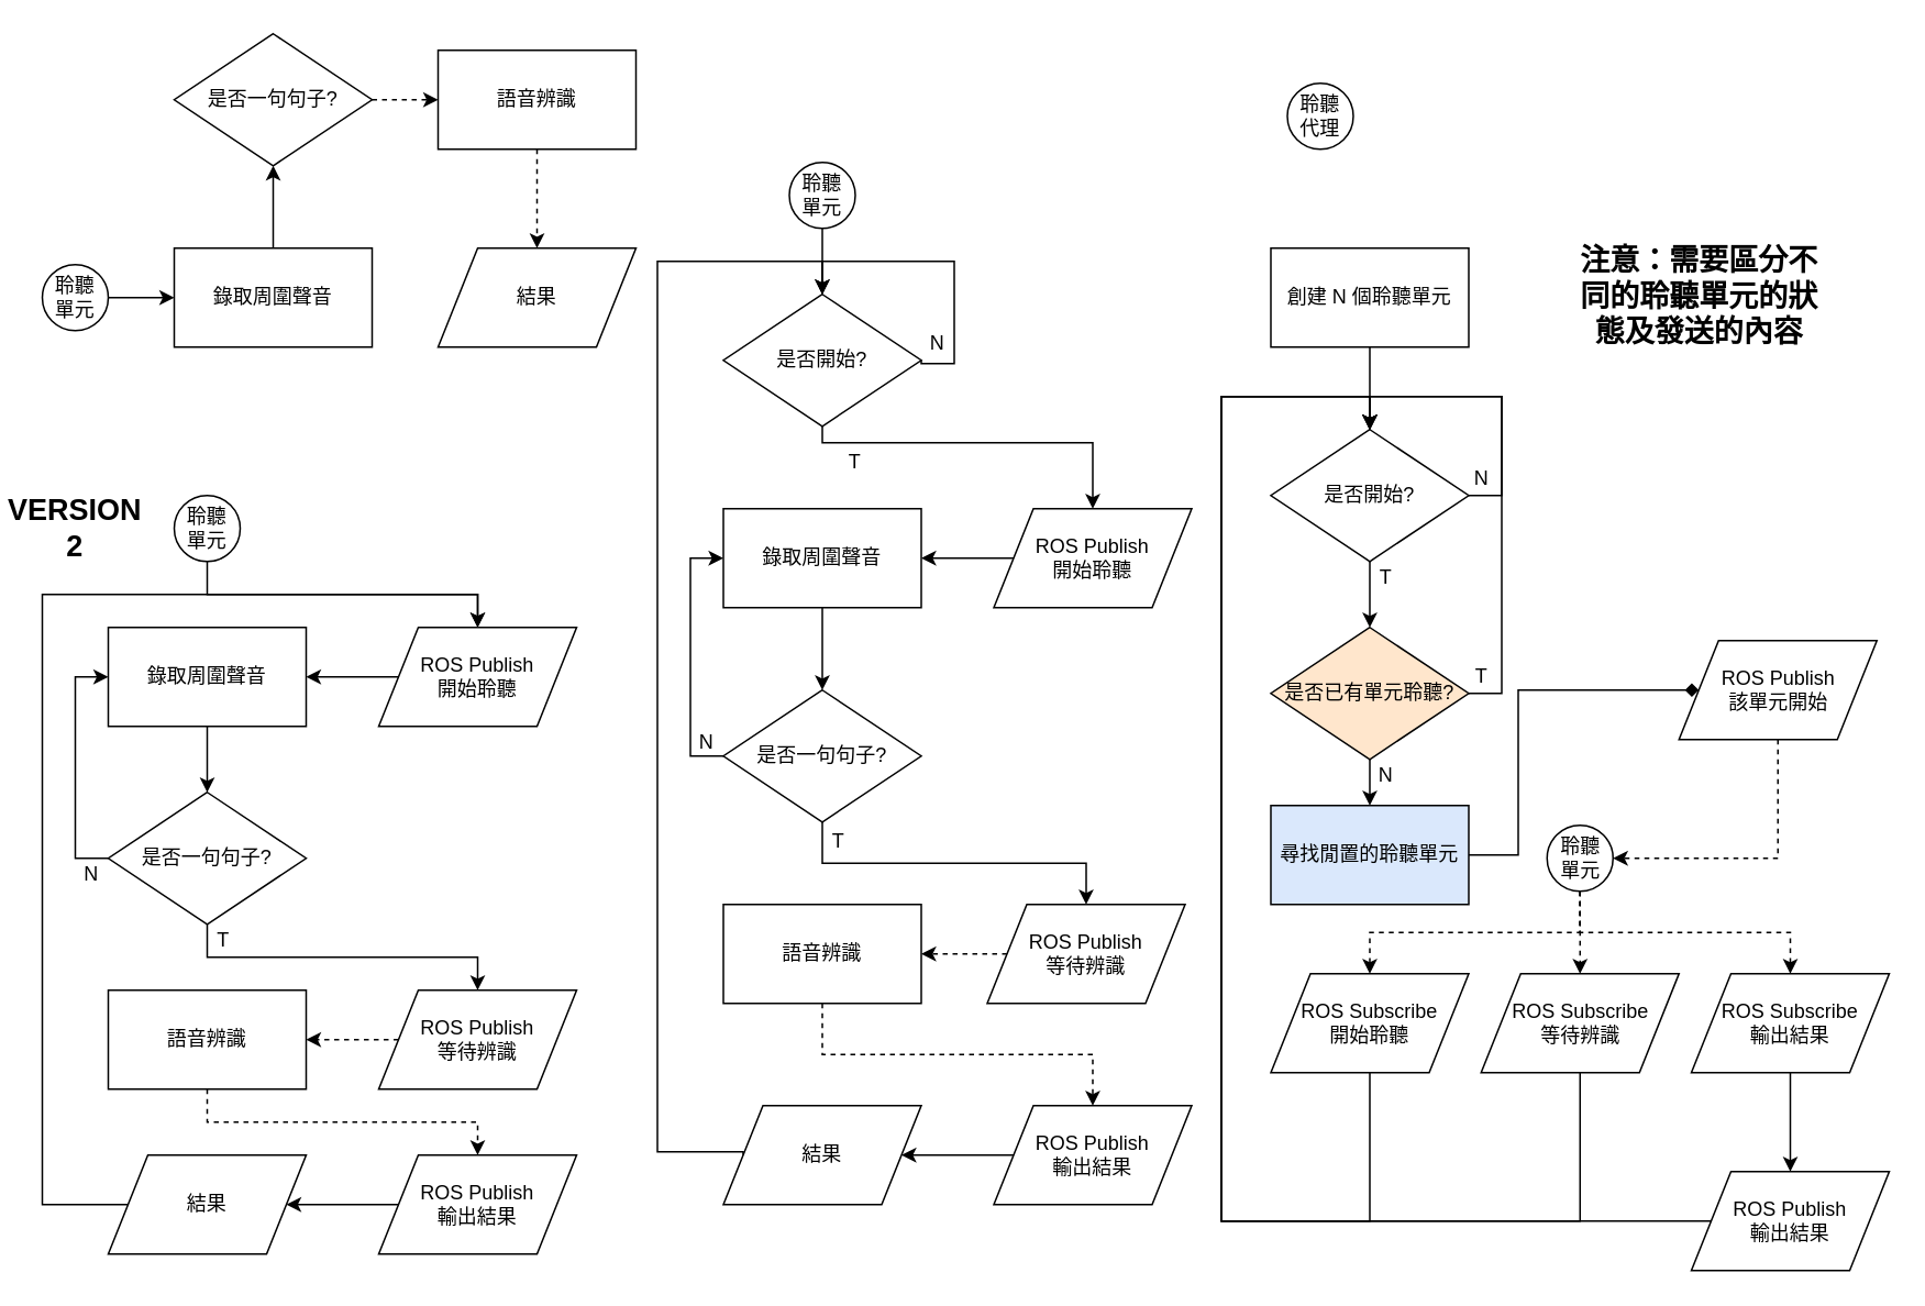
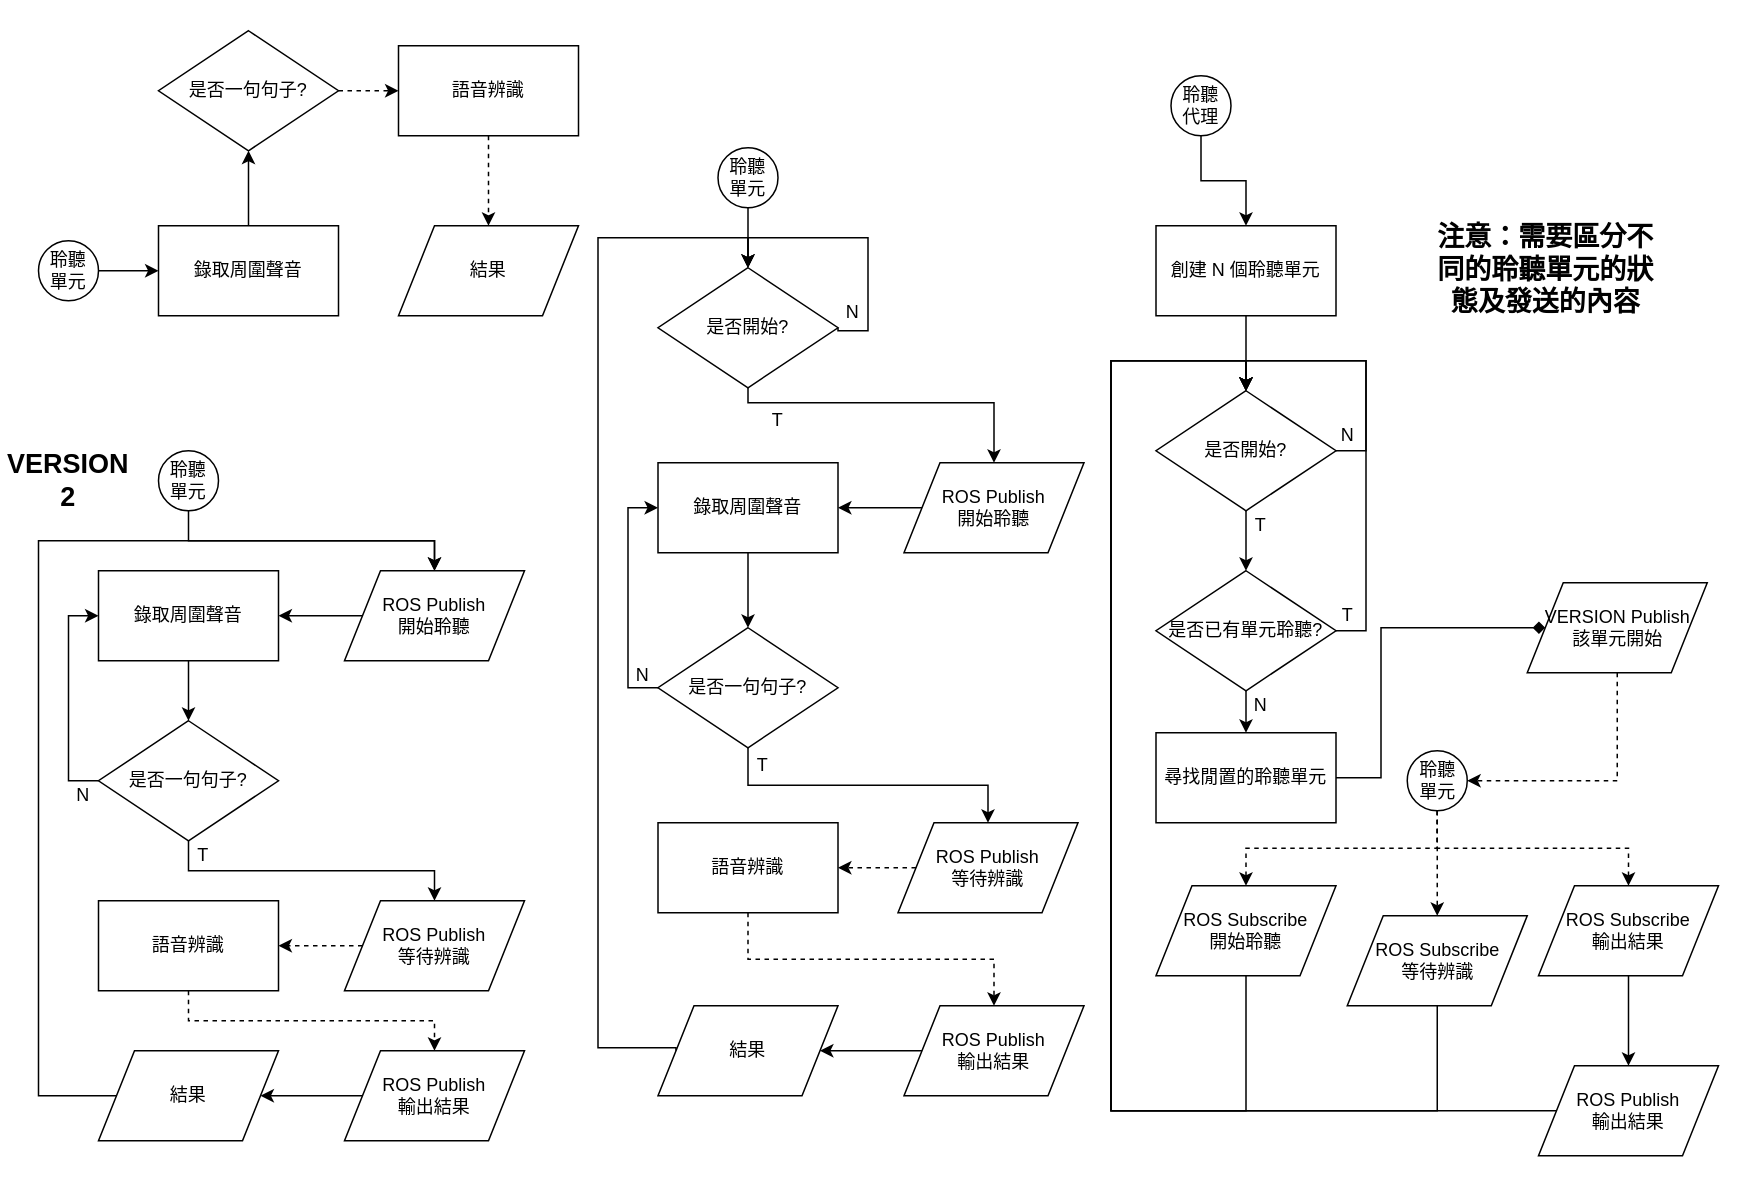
+ <mxCell id="39" style="edgeStyle=orthogonalEdgeStyle;rounded=0;orthogonalLoop=1;jettySize=auto;html=1;exitX=0.5;exitY=1;exitDx=0;exitDy=0;entryX=0.5;entryY=0;entryDx=0;entryDy=0;fontSize=12;" parent="1" source="40" target="44" edge="1"><mxGeometry relative="1" as="geometry" /></mxCell>
- <mxCell id="48" value="ROS Publish&lt;br&gt;該單元開始&lt;br&gt;" style="shape=parallelogram;perimeter=parallelogramPerimeter;whiteSpace=wrap;html=1;fontSize=12;" parent="1" vertex="1"><mxGeometry x="1017.5" y="388" width="120" height="60" as="geometry" /></mxCell>
+ <mxCell id="48" value="VERSION Publish&lt;br&gt;該單元開始&lt;br&gt;" style="shape=parallelogram;perimeter=parallelogramPerimeter;whiteSpace=wrap;html=1;fontSize=12;" parent="1" vertex="1"><mxGeometry x="1017.5" y="388" width="120" height="60" as="geometry" /></mxCell>
- <mxCell id="81" value="是否已有單元聆聽?" style="rhombus;whiteSpace=wrap;html=1;fontSize=12;fillColor=#ffe6cc;" parent="1" vertex="1"><mxGeometry x="770" y="380" width="120" height="80" as="geometry" /></mxCell>
+ <mxCell id="81" value="是否已有單元聆聽?" style="rhombus;whiteSpace=wrap;html=1;fontSize=12;" parent="1" vertex="1"><mxGeometry x="770" y="380" width="120" height="80" as="geometry" /></mxCell>
- <mxCell id="46" value="尋找閒置的聆聽單元" style="rounded=0;whiteSpace=wrap;html=1;fontSize=12;fillColor=#dae8fc;" parent="1" vertex="1"><mxGeometry x="770" y="488" width="120" height="60" as="geometry" /></mxCell>
+ <mxCell id="46" value="尋找閒置的聆聽單元" style="rounded=0;whiteSpace=wrap;html=1;fontSize=12;" parent="1" vertex="1"><mxGeometry x="770" y="488" width="120" height="60" as="geometry" /></mxCell>
- <mxCell id="57" value="ROS Subscribe&lt;br&gt;等待辨識&lt;br&gt;" style="shape=parallelogram;perimeter=parallelogramPerimeter;whiteSpace=wrap;html=1;fontSize=12;" parent="1" vertex="1"><mxGeometry x="897.5" y="590" width="120" height="60" as="geometry" /></mxCell>
+ <mxCell id="57" value="ROS Subscribe&lt;br&gt;等待辨識&lt;br&gt;" style="shape=parallelogram;perimeter=parallelogramPerimeter;whiteSpace=wrap;html=1;fontSize=12;" parent="1" vertex="1"><mxGeometry x="897.5" y="610" width="120" height="60" as="geometry" /></mxCell>
